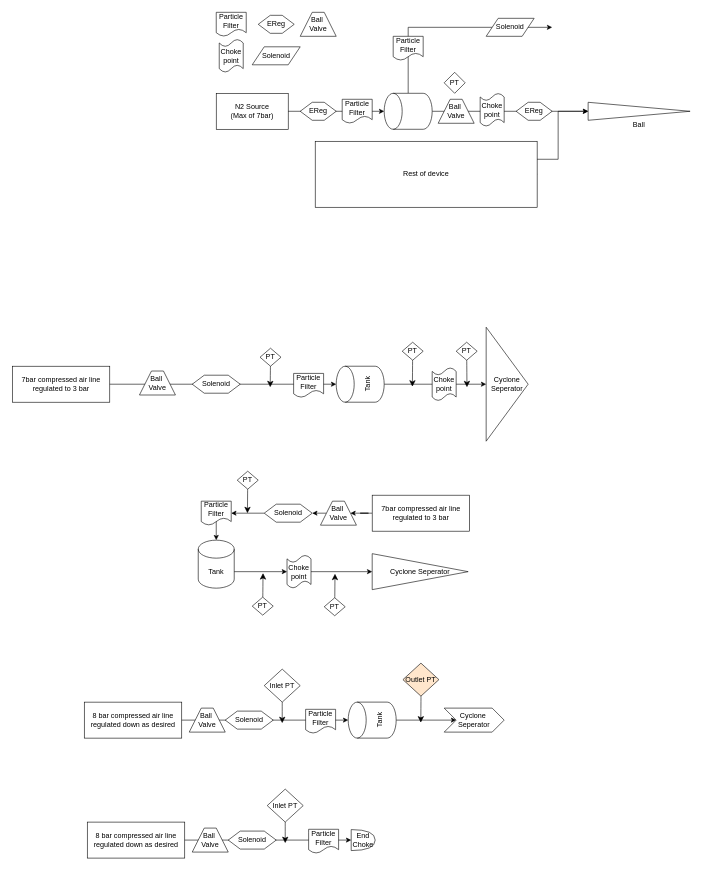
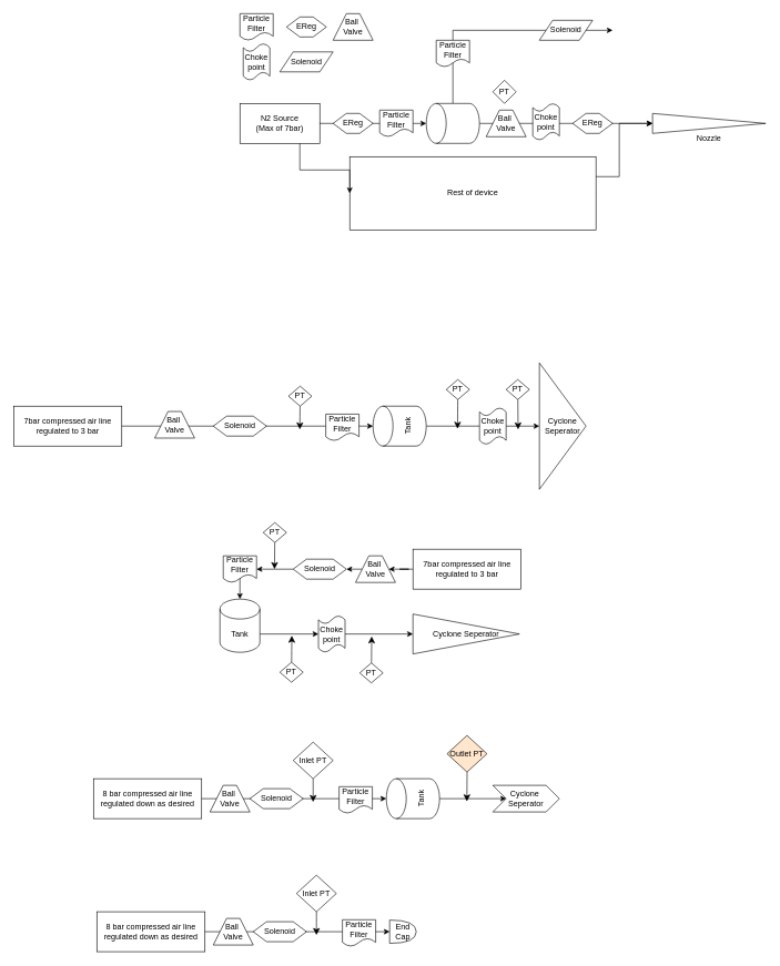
- <mxCell id="6" value="&lt;div&gt;&lt;br&gt;&lt;/div&gt;&lt;div&gt;&lt;br&gt;&lt;/div&gt;&lt;div&gt;&lt;br&gt;&lt;/div&gt;&lt;div&gt;&lt;br&gt;&lt;/div&gt;&lt;div&gt;Ball&lt;/div&gt;&lt;div&gt;&lt;br&gt;&lt;/div&gt;" style="triangle;whiteSpace=wrap;html=1;" parent="1" vertex="1"><mxGeometry x="980" y="170" width="170" height="30" as="geometry" /></mxCell>
+ <mxCell id="6" value="&lt;div&gt;&lt;br&gt;&lt;/div&gt;&lt;div&gt;&lt;br&gt;&lt;/div&gt;&lt;div&gt;&lt;br&gt;&lt;/div&gt;&lt;div&gt;&lt;br&gt;&lt;/div&gt;&lt;div&gt;Nozzle&lt;/div&gt;&lt;div&gt;&lt;br&gt;&lt;/div&gt;" style="triangle;whiteSpace=wrap;html=1;" parent="1" vertex="1"><mxGeometry x="980" y="170" width="170" height="30" as="geometry" /></mxCell>
+ <mxCell id="11" style="edgeStyle=orthogonalEdgeStyle;rounded=0;orthogonalLoop=1;jettySize=auto;html=1;exitX=0.75;exitY=1;exitDx=0;exitDy=0;entryX=0;entryY=0.5;entryDx=0;entryDy=0;" parent="1" source="5" target="8" edge="1"><mxGeometry relative="1" as="geometry"><Array as="points"><mxPoint x="460" y="255" /><mxPoint x="495" y="255" /></Array></mxGeometry></mxCell>
- <mxCell id="76" value="End Choke" style="shape=or;whiteSpace=wrap;html=1;" vertex="1" parent="1"><mxGeometry x="585" y="1382.5" width="40" height="35" as="geometry" /></mxCell>
+ <mxCell id="76" value="End Cap" style="shape=or;whiteSpace=wrap;html=1;" vertex="1" parent="1"><mxGeometry x="585" y="1382.5" width="40" height="35" as="geometry" /></mxCell>
